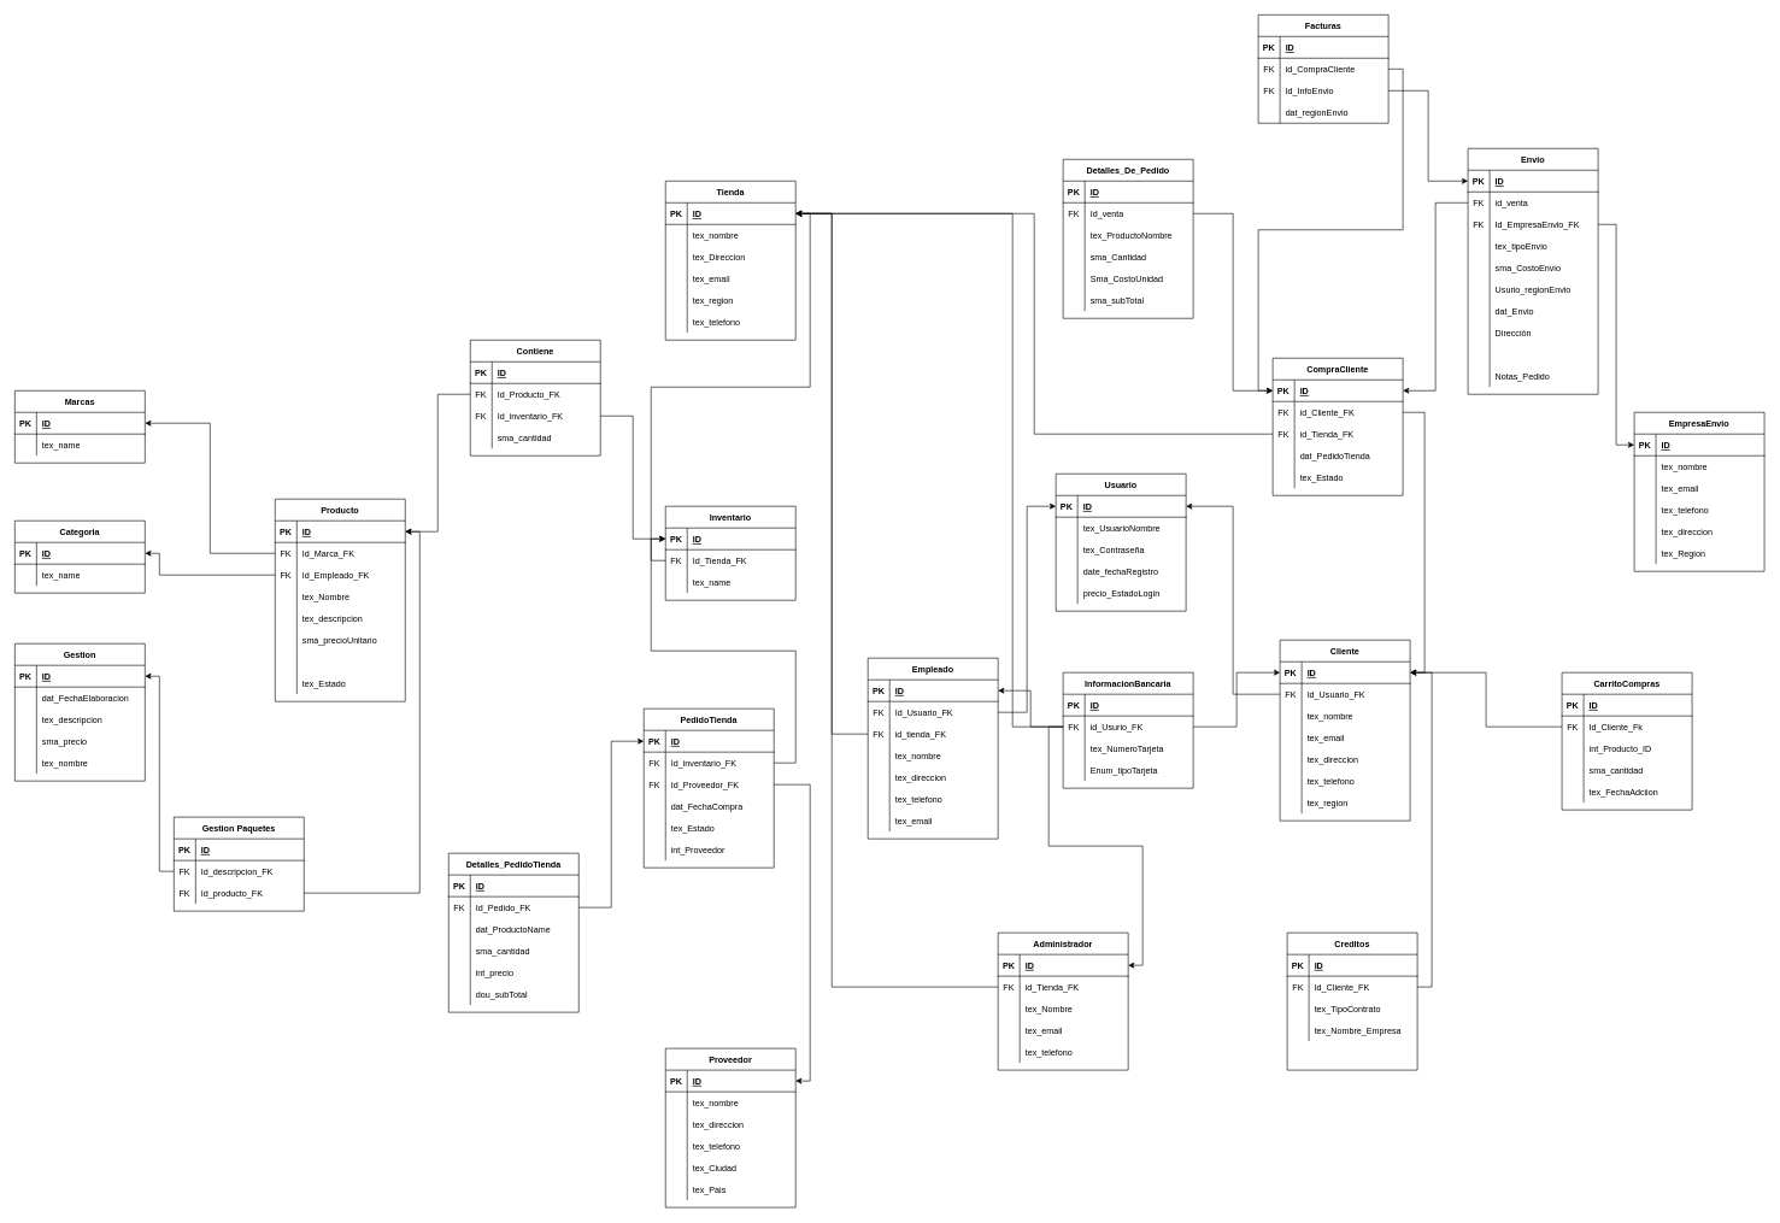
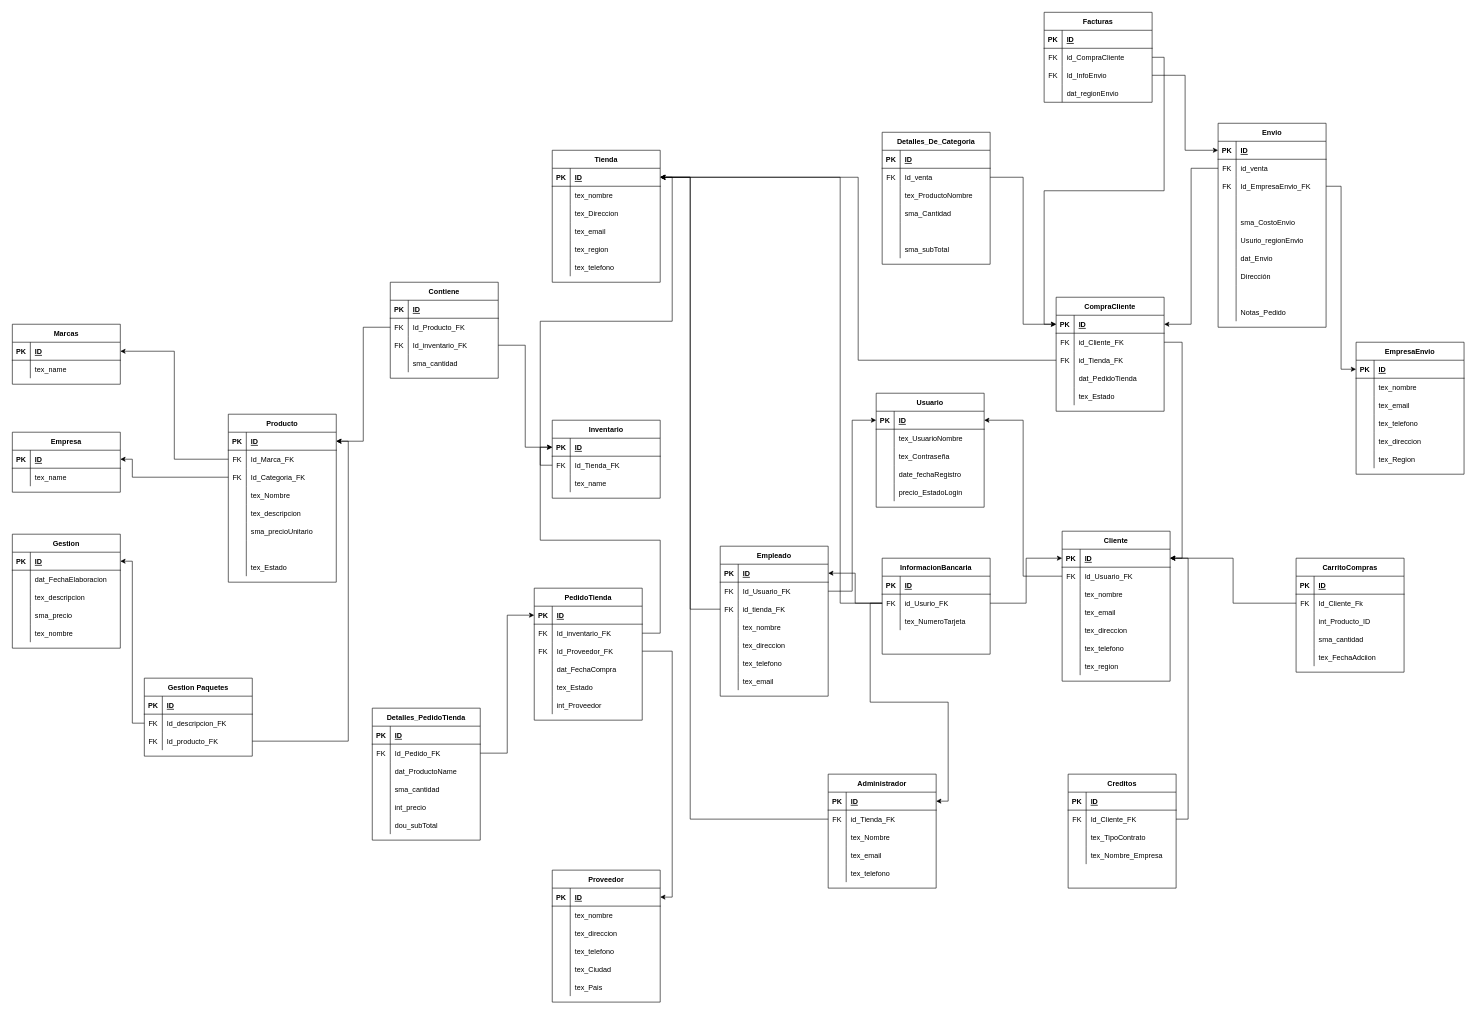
- <mxCell id="15" value="Detalles_De_Pedido" style="shape=table;startSize=30;container=1;collapsible=1;childLayout=tableLayout;fixedRows=1;rowLines=0;fontStyle=1;align=center;resizeLast=1;" parent="1" vertex="1"><mxGeometry x="1470" y="220" width="180" height="220" as="geometry" /></mxCell>
+ <mxCell id="15" value="Detalles_De_Categoria" style="shape=table;startSize=30;container=1;collapsible=1;childLayout=tableLayout;fixedRows=1;rowLines=0;fontStyle=1;align=center;resizeLast=1;" parent="1" vertex="1"><mxGeometry x="1470" y="220" width="180" height="220" as="geometry" /></mxCell>
- <mxCell id="343" value="tex_tipoEnvio" style="shape=partialRectangle;connectable=0;fillColor=none;top=0;left=0;bottom=0;right=0;align=left;spacingLeft=6;overflow=hidden;" parent="341" vertex="1"><mxGeometry x="30" width="150" height="30" as="geometry" /></mxCell>
- <mxCell id="30" value="Sma_CostoUnidad" style="shape=partialRectangle;connectable=0;fillColor=none;top=0;left=0;bottom=0;right=0;align=left;spacingLeft=6;overflow=hidden;" parent="28" vertex="1"><mxGeometry x="30" width="150" height="30" as="geometry" /></mxCell>
- <mxCell id="41" value="Categoria" style="shape=table;startSize=30;container=1;collapsible=1;childLayout=tableLayout;fixedRows=1;rowLines=0;fontStyle=1;align=center;resizeLast=1;" parent="1" vertex="1"><mxGeometry x="20" y="720" width="180" height="100" as="geometry" /></mxCell>
+ <mxCell id="41" value="Empresa" style="shape=table;startSize=30;container=1;collapsible=1;childLayout=tableLayout;fixedRows=1;rowLines=0;fontStyle=1;align=center;resizeLast=1;" parent="1" vertex="1"><mxGeometry x="20" y="720" width="180" height="100" as="geometry" /></mxCell>
- <mxCell id="73" value="Id_Empleado_FK" style="shape=partialRectangle;connectable=0;fillColor=none;top=0;left=0;bottom=0;right=0;align=left;spacingLeft=6;fontStyle=0;overflow=hidden;" parent="71" vertex="1"><mxGeometry x="30" width="150" height="30" as="geometry" /></mxCell>
+ <mxCell id="73" value="Id_Categoria_FK" style="shape=partialRectangle;connectable=0;fillColor=none;top=0;left=0;bottom=0;right=0;align=left;spacingLeft=6;fontStyle=0;overflow=hidden;" parent="71" vertex="1"><mxGeometry x="30" width="150" height="30" as="geometry" /></mxCell>
- <mxCell id="247" value="Enum_tipoTarjeta" style="shape=partialRectangle;connectable=0;fillColor=none;top=0;left=0;bottom=0;right=0;align=left;spacingLeft=6;overflow=hidden;" parent="245" vertex="1"><mxGeometry x="30" width="150" height="30" as="geometry" /></mxCell>
